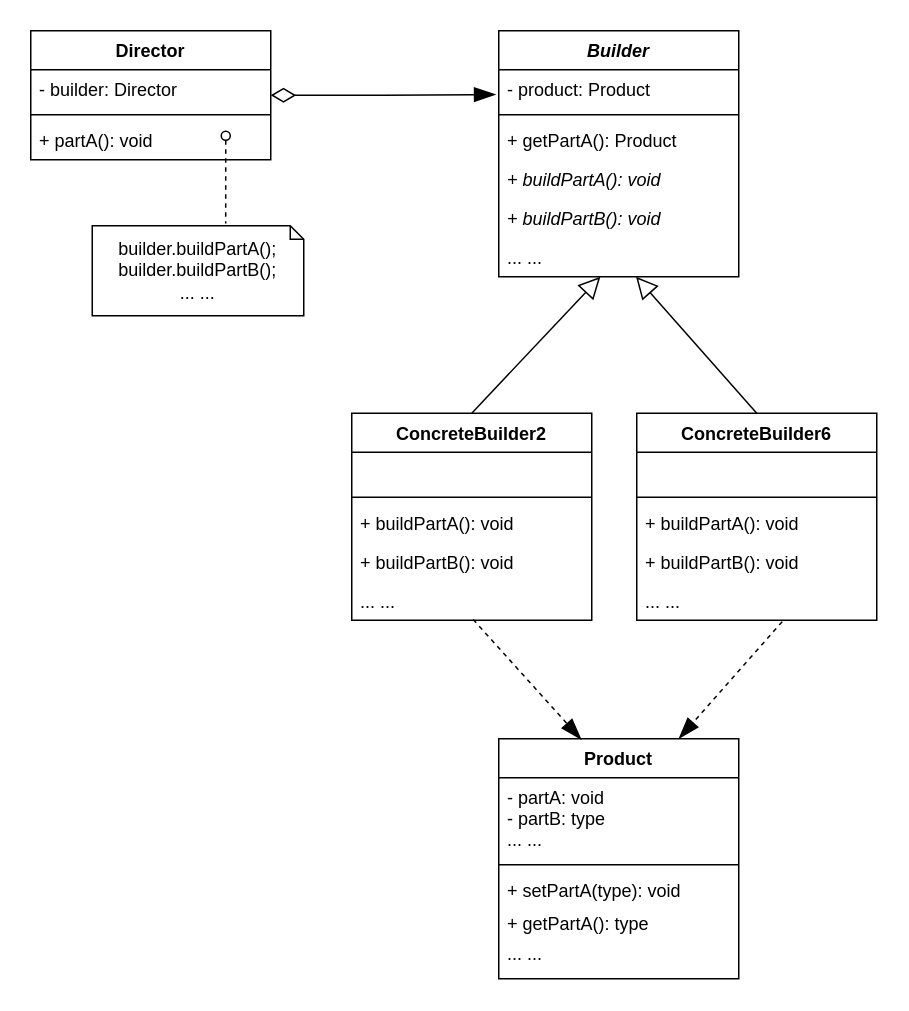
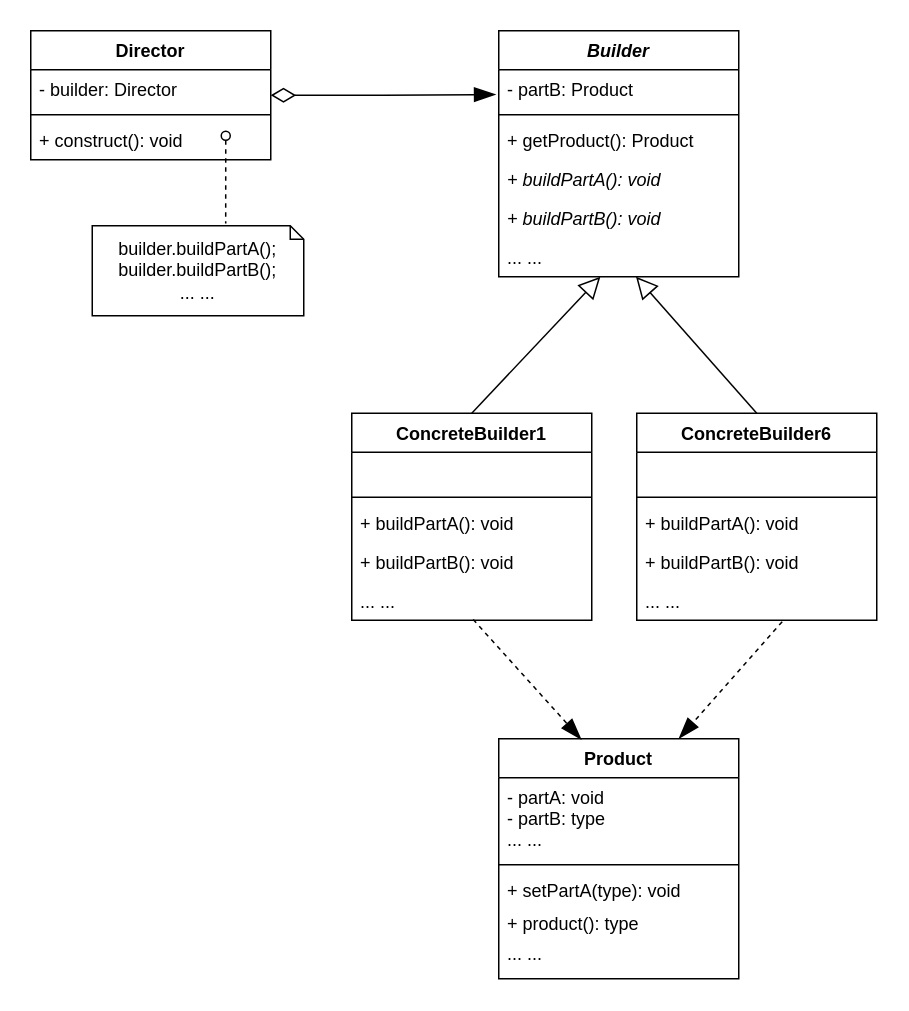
- <mxCell id="9" value="- product: Product" style="text;strokeColor=none;fillColor=none;align=left;verticalAlign=top;spacingLeft=4;spacingRight=4;overflow=hidden;rotatable=0;points=[[0,0.5],[1,0.5]];portConstraint=eastwest;" parent="8" vertex="1"><mxGeometry y="26" width="160" height="26" as="geometry" /></mxCell>
+ <mxCell id="9" value="- partB: Product" style="text;strokeColor=none;fillColor=none;align=left;verticalAlign=top;spacingLeft=4;spacingRight=4;overflow=hidden;rotatable=0;points=[[0,0.5],[1,0.5]];portConstraint=eastwest;" parent="8" vertex="1"><mxGeometry y="26" width="160" height="26" as="geometry" /></mxCell>
- <mxCell id="30" value="+ partA(): void" style="text;strokeColor=none;fillColor=none;align=left;verticalAlign=top;spacingLeft=4;spacingRight=4;overflow=hidden;rotatable=0;points=[[0,0.5],[1,0.5]];portConstraint=eastwest;" parent="27" vertex="1"><mxGeometry y="60" width="160" height="26" as="geometry" /></mxCell>
+ <mxCell id="30" value="+ construct(): void" style="text;strokeColor=none;fillColor=none;align=left;verticalAlign=top;spacingLeft=4;spacingRight=4;overflow=hidden;rotatable=0;points=[[0,0.5],[1,0.5]];portConstraint=eastwest;" parent="27" vertex="1"><mxGeometry y="60" width="160" height="26" as="geometry" /></mxCell>
- <mxCell id="11" value="+ getPartA(): Product" style="text;strokeColor=none;fillColor=none;align=left;verticalAlign=top;spacingLeft=4;spacingRight=4;overflow=hidden;rotatable=0;points=[[0,0.5],[1,0.5]];portConstraint=eastwest;fontStyle=0" parent="8" vertex="1"><mxGeometry y="60" width="160" height="26" as="geometry" /></mxCell>
+ <mxCell id="11" value="+ getProduct(): Product" style="text;strokeColor=none;fillColor=none;align=left;verticalAlign=top;spacingLeft=4;spacingRight=4;overflow=hidden;rotatable=0;points=[[0,0.5],[1,0.5]];portConstraint=eastwest;fontStyle=0" parent="8" vertex="1"><mxGeometry y="60" width="160" height="26" as="geometry" /></mxCell>
- <mxCell id="15" value="ConcreteBuilder2" style="swimlane;fontStyle=1;align=center;verticalAlign=top;childLayout=stackLayout;horizontal=1;startSize=26;horizontalStack=0;resizeParent=1;resizeParentMax=0;resizeLast=0;collapsible=1;marginBottom=0;" parent="1" vertex="1"><mxGeometry x="234" y="275" width="160" height="138" as="geometry" /></mxCell>
+ <mxCell id="15" value="ConcreteBuilder1" style="swimlane;fontStyle=1;align=center;verticalAlign=top;childLayout=stackLayout;horizontal=1;startSize=26;horizontalStack=0;resizeParent=1;resizeParentMax=0;resizeLast=0;collapsible=1;marginBottom=0;" parent="1" vertex="1"><mxGeometry x="234" y="275" width="160" height="138" as="geometry" /></mxCell>
- <mxCell id="6" value="+ getPartA(): type" style="text;strokeColor=none;fillColor=none;align=left;verticalAlign=top;spacingLeft=4;spacingRight=4;overflow=hidden;rotatable=0;points=[[0,0.5],[1,0.5]];portConstraint=eastwest;" parent="2" vertex="1"><mxGeometry y="110" width="160" height="20" as="geometry" /></mxCell>
+ <mxCell id="6" value="+ product(): type" style="text;strokeColor=none;fillColor=none;align=left;verticalAlign=top;spacingLeft=4;spacingRight=4;overflow=hidden;rotatable=0;points=[[0,0.5],[1,0.5]];portConstraint=eastwest;" parent="2" vertex="1"><mxGeometry y="110" width="160" height="20" as="geometry" /></mxCell>
